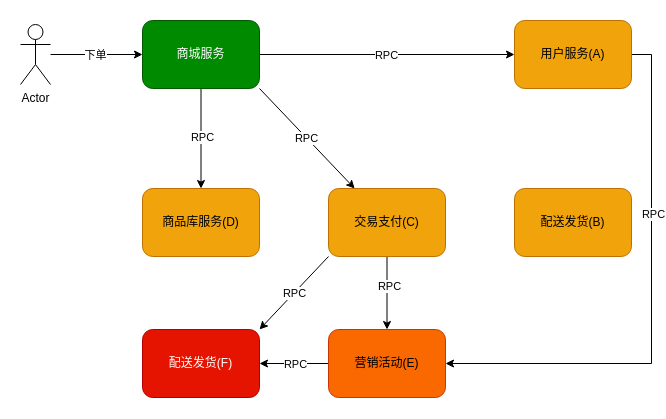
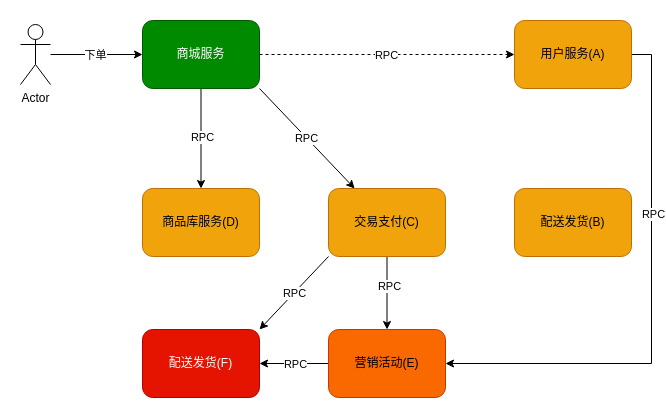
- <mxCell id="2" style="edgeStyle=orthogonalEdgeStyle;rounded=0;orthogonalLoop=1;jettySize=auto;html=1;exitX=1;exitY=0.5;exitDx=0;exitDy=0;" edge="1" parent="1" source="8" target="24"><mxGeometry relative="1" as="geometry" /></mxCell>
+ <mxCell id="2" style="edgeStyle=orthogonalEdgeStyle;rounded=0;orthogonalLoop=1;jettySize=auto;html=1;exitX=1;exitY=0.5;exitDx=0;exitDy=0;dashed=1;" edge="1" parent="1" source="8" target="24"><mxGeometry relative="1" as="geometry" /></mxCell>
